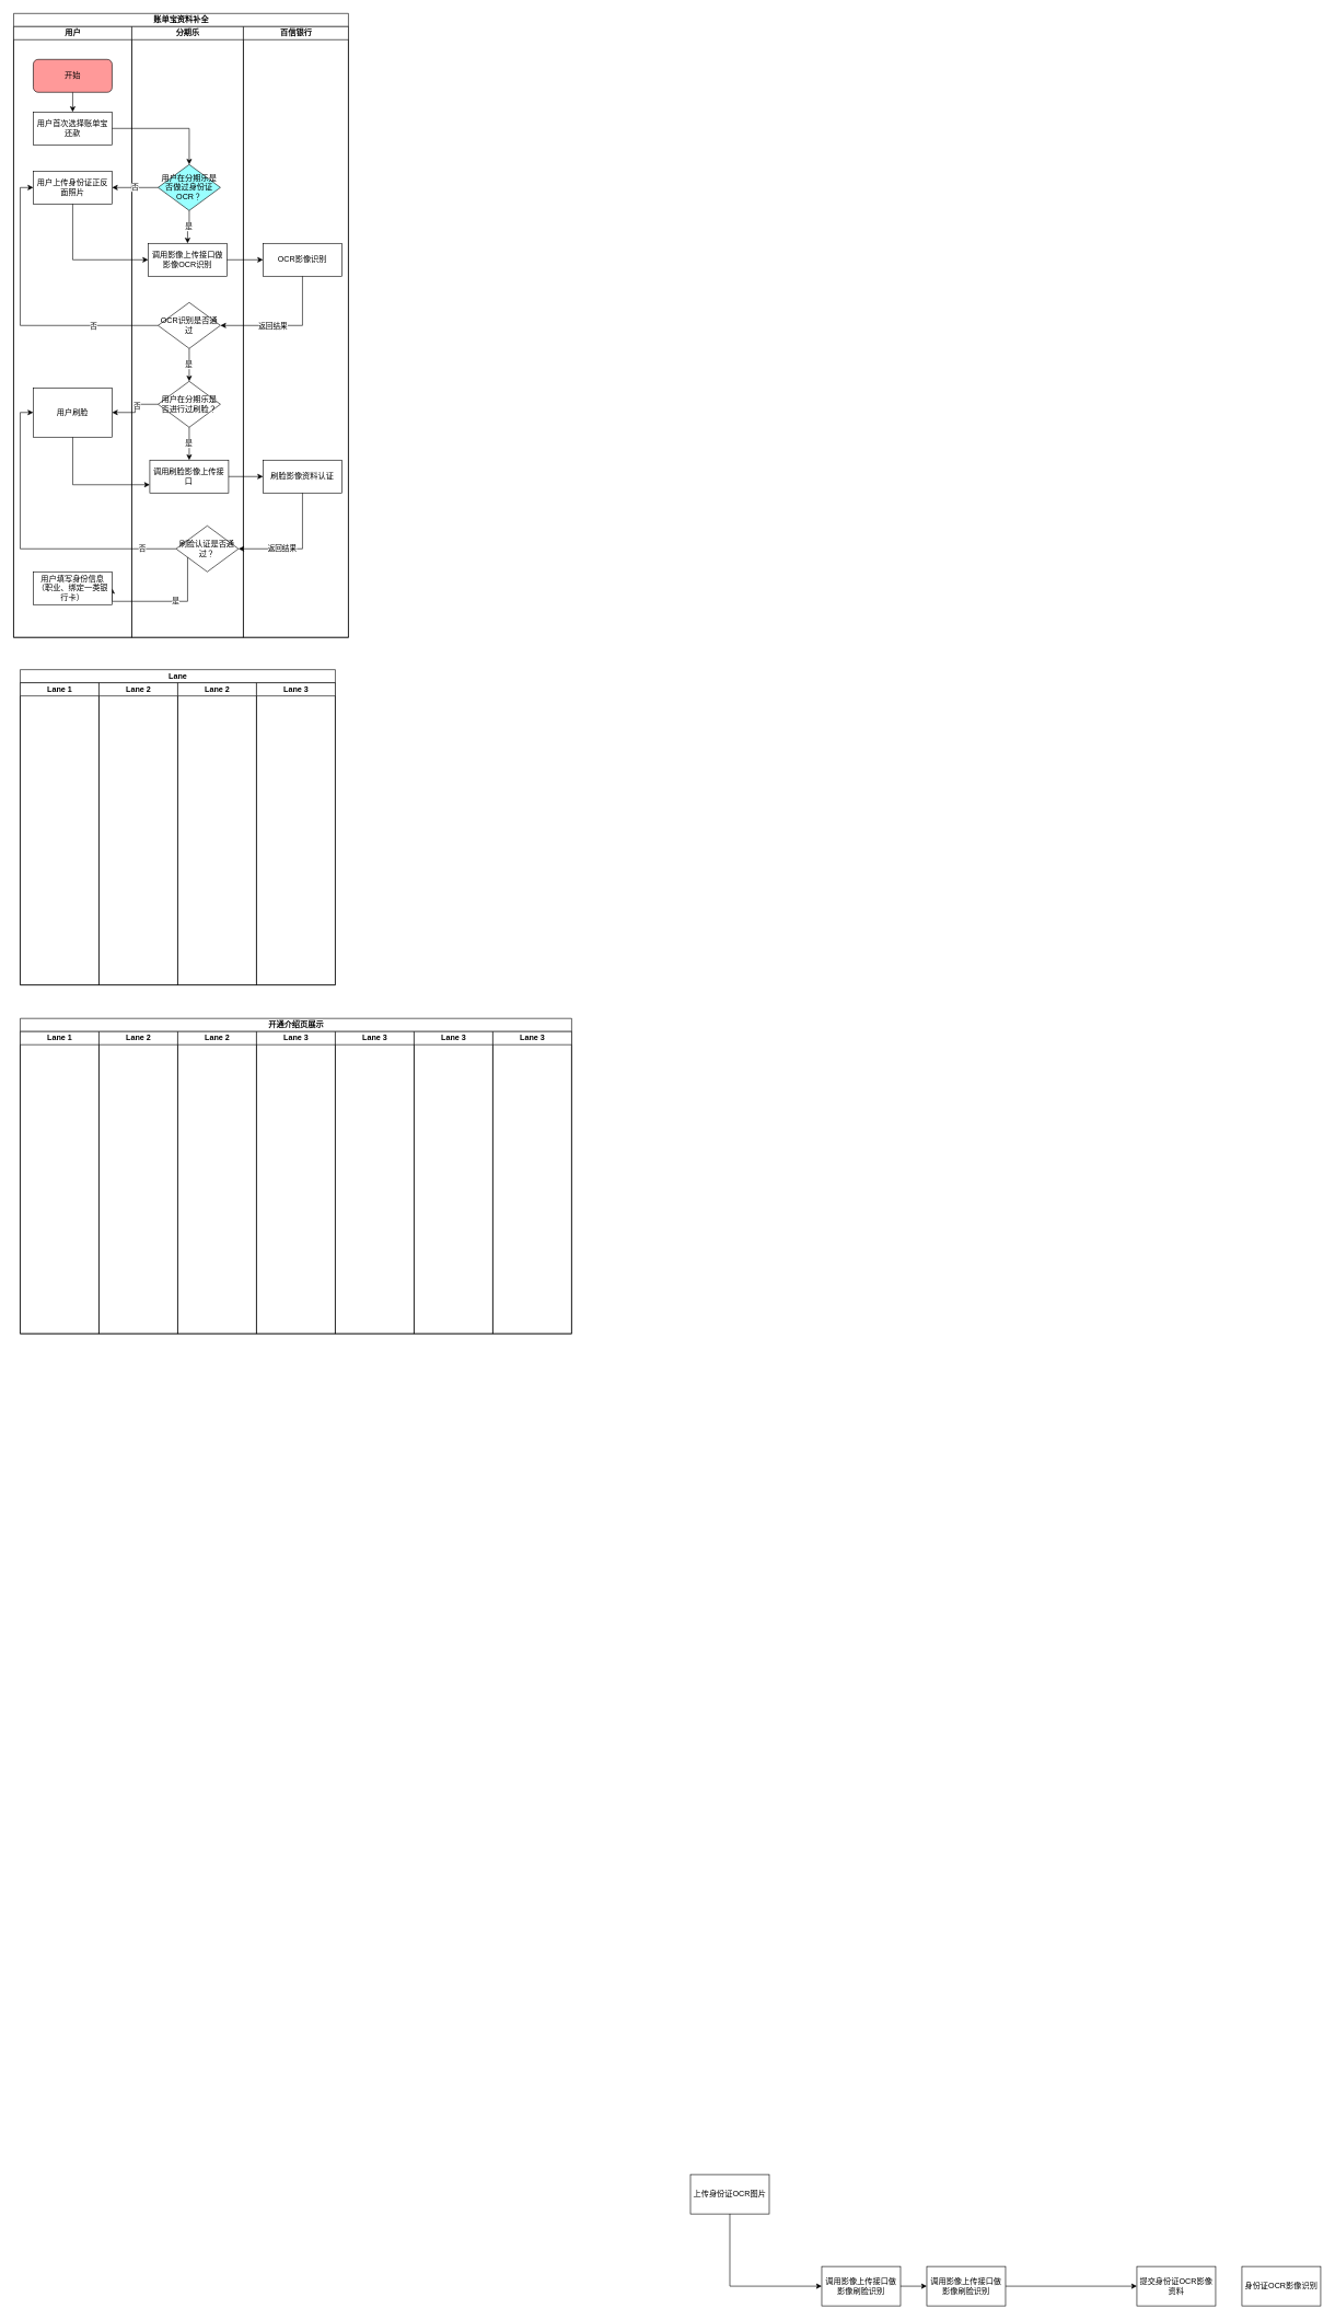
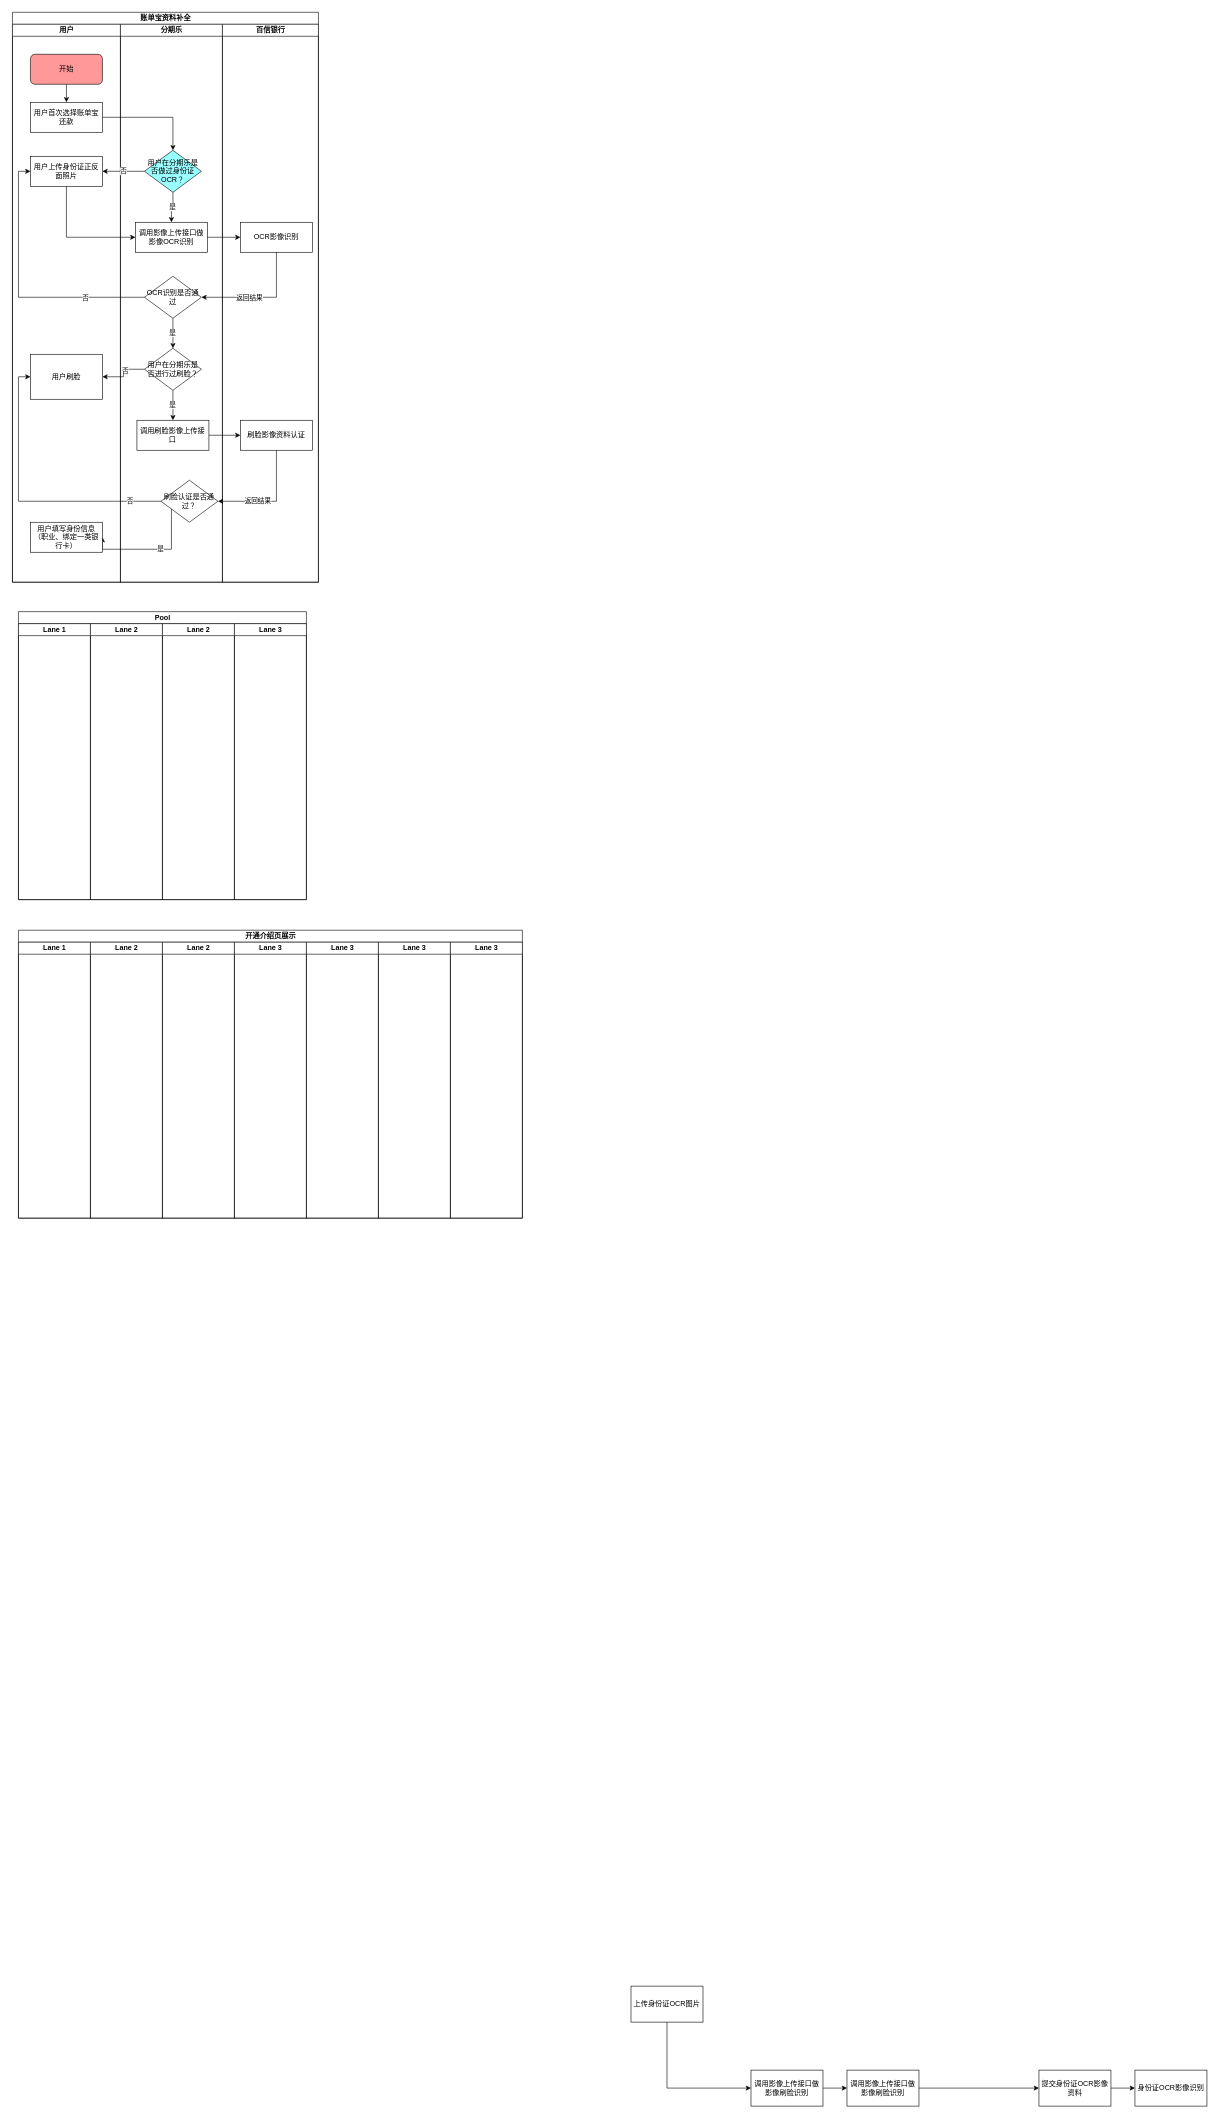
- <mxCell id="43" style="edgeStyle=orthogonalEdgeStyle;rounded=0;orthogonalLoop=1;jettySize=auto;html=1;entryX=0;entryY=0.75;entryDx=0;entryDy=0;" edge="1" parent="1" source="42" target="44"><mxGeometry relative="1" as="geometry"><Array as="points"><mxPoint x="109.97" y="738" /></Array></mxGeometry></mxCell>
- <mxCell id="7" value="Lane" style="swimlane;html=1;childLayout=stackLayout;resizeParent=1;resizeParentMax=0;startSize=20;" vertex="1" parent="1"><mxGeometry x="30" y="1019" width="480" height="480" as="geometry" /></mxCell>
+ <mxCell id="7" value="Pool" style="swimlane;html=1;childLayout=stackLayout;resizeParent=1;resizeParentMax=0;startSize=20;" vertex="1" parent="1"><mxGeometry x="30" y="1019" width="480" height="480" as="geometry" /></mxCell>
+ <mxCell id="28" style="edgeStyle=orthogonalEdgeStyle;rounded=0;orthogonalLoop=1;jettySize=auto;html=1;entryX=0;entryY=0.5;entryDx=0;entryDy=0;" edge="1" parent="1" source="23" target="24"><mxGeometry relative="1" as="geometry" /></mxCell>
